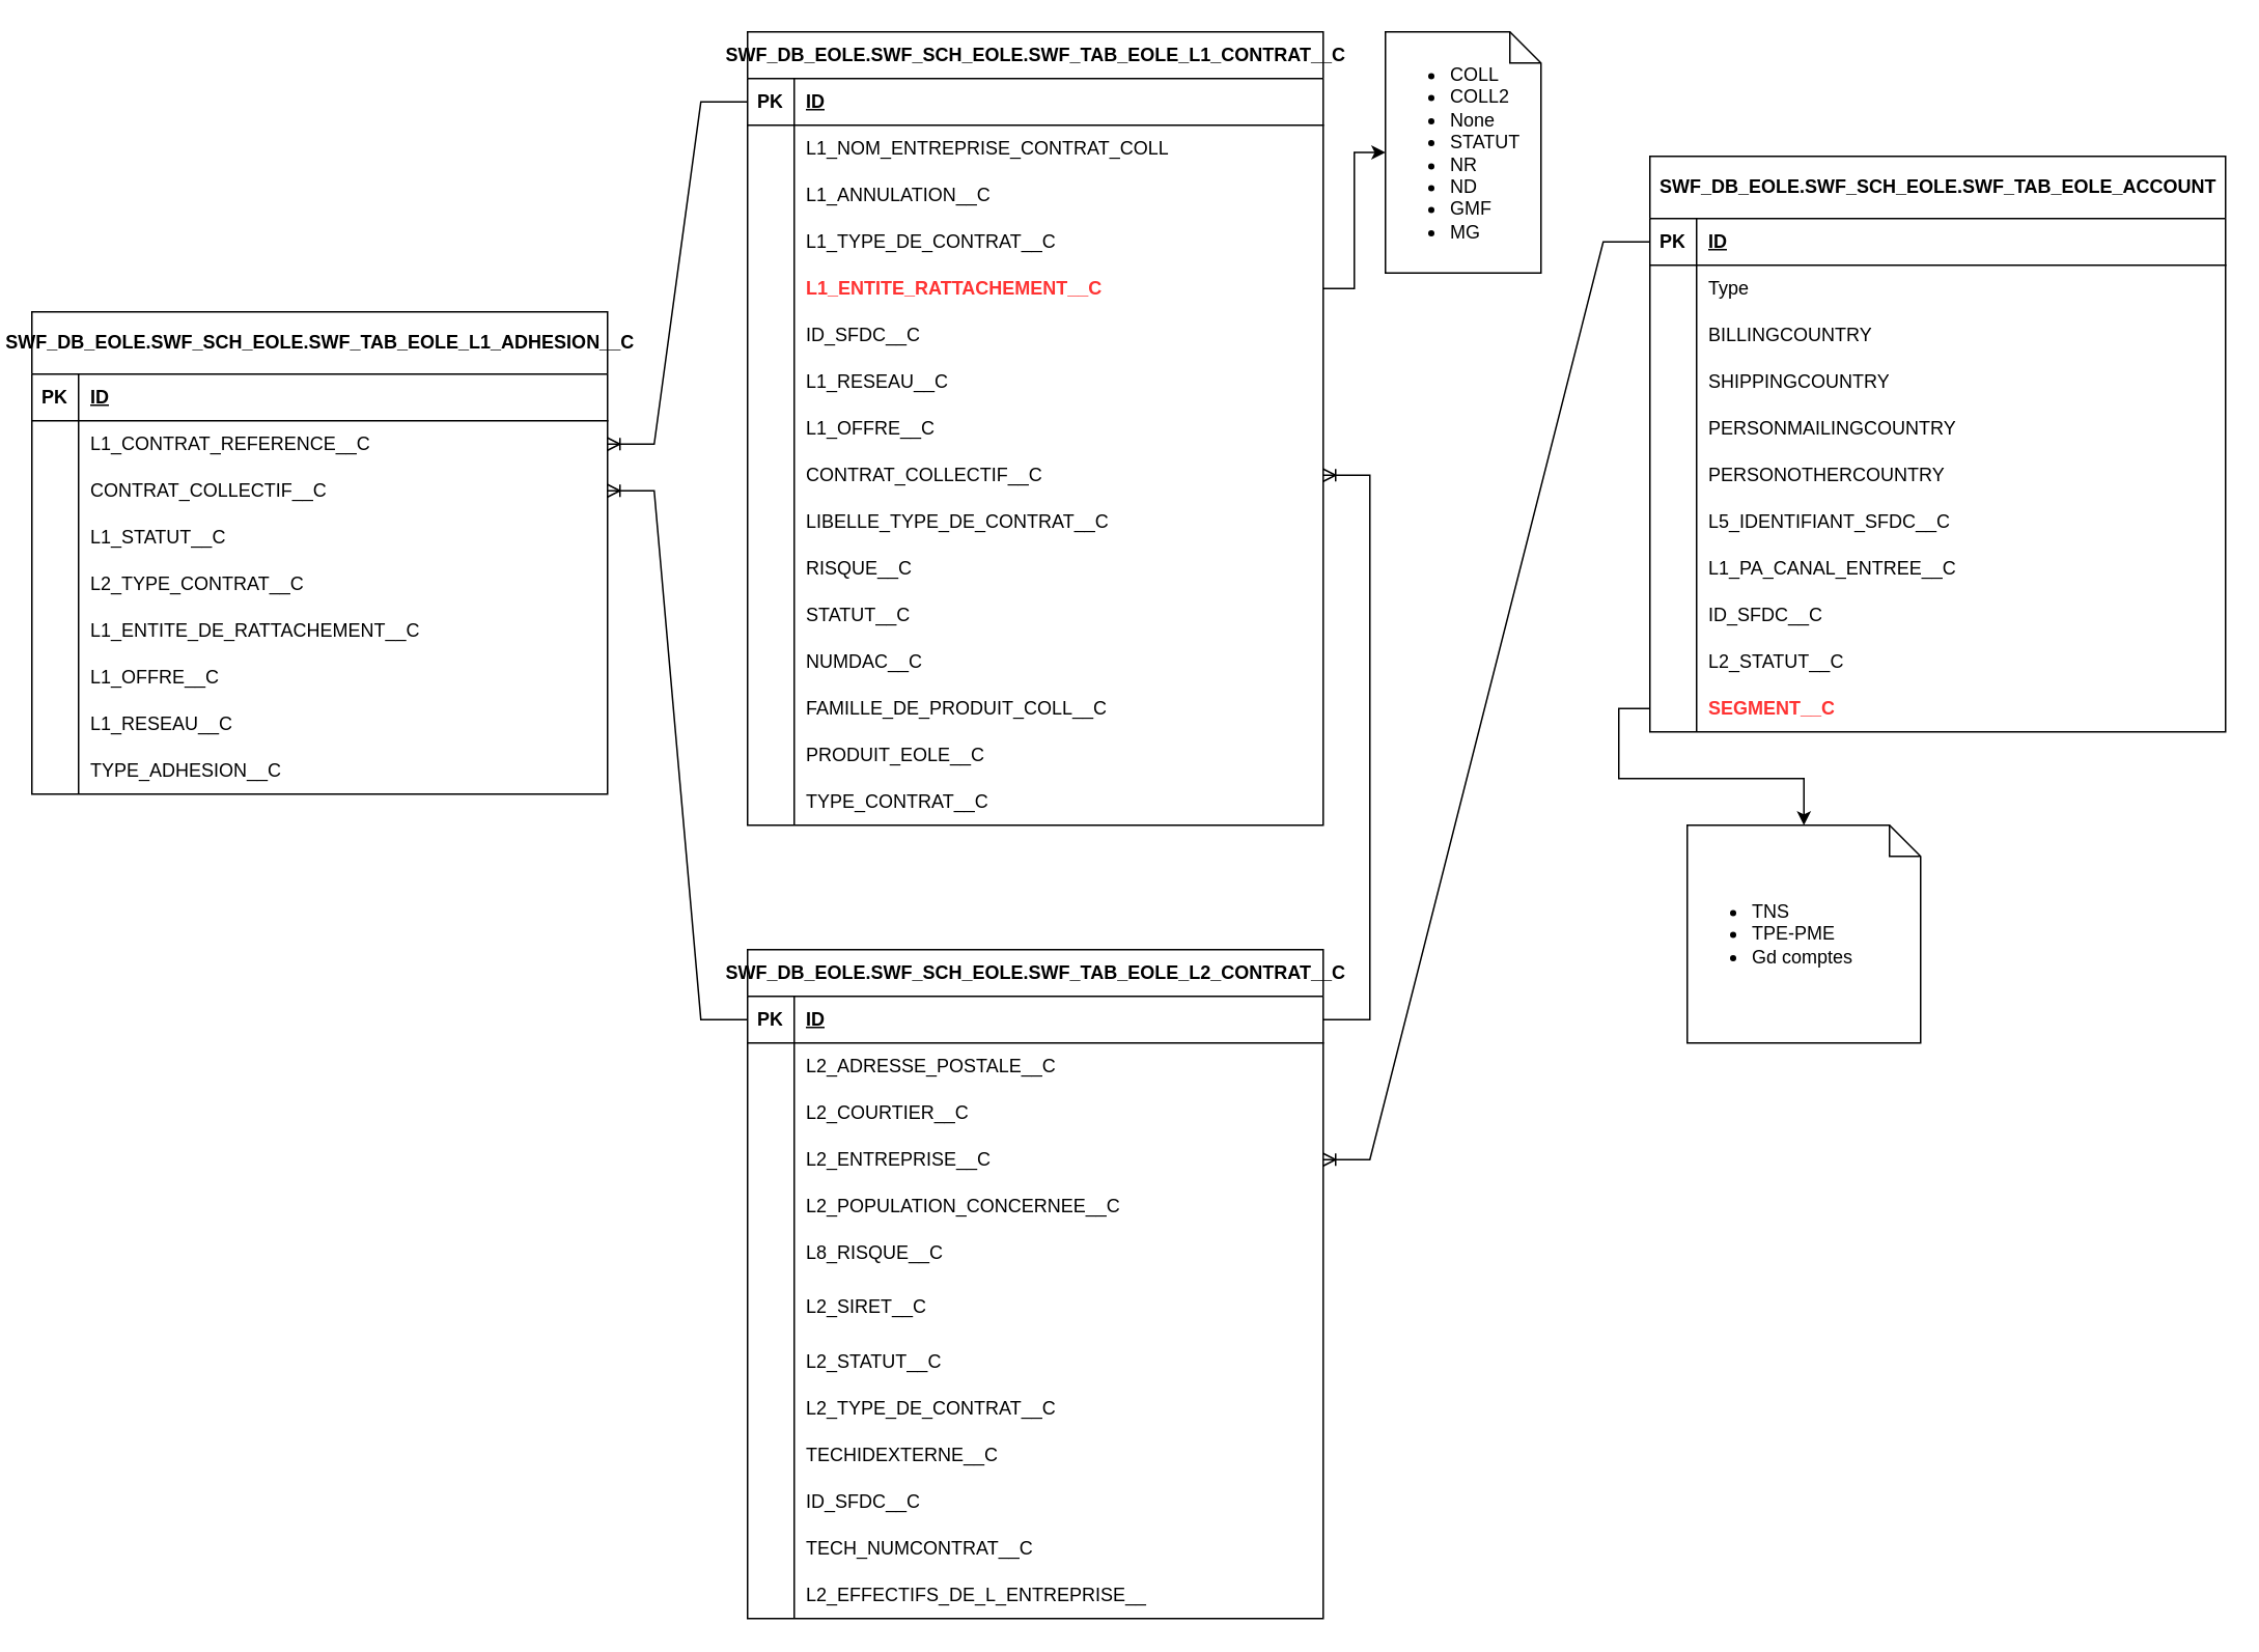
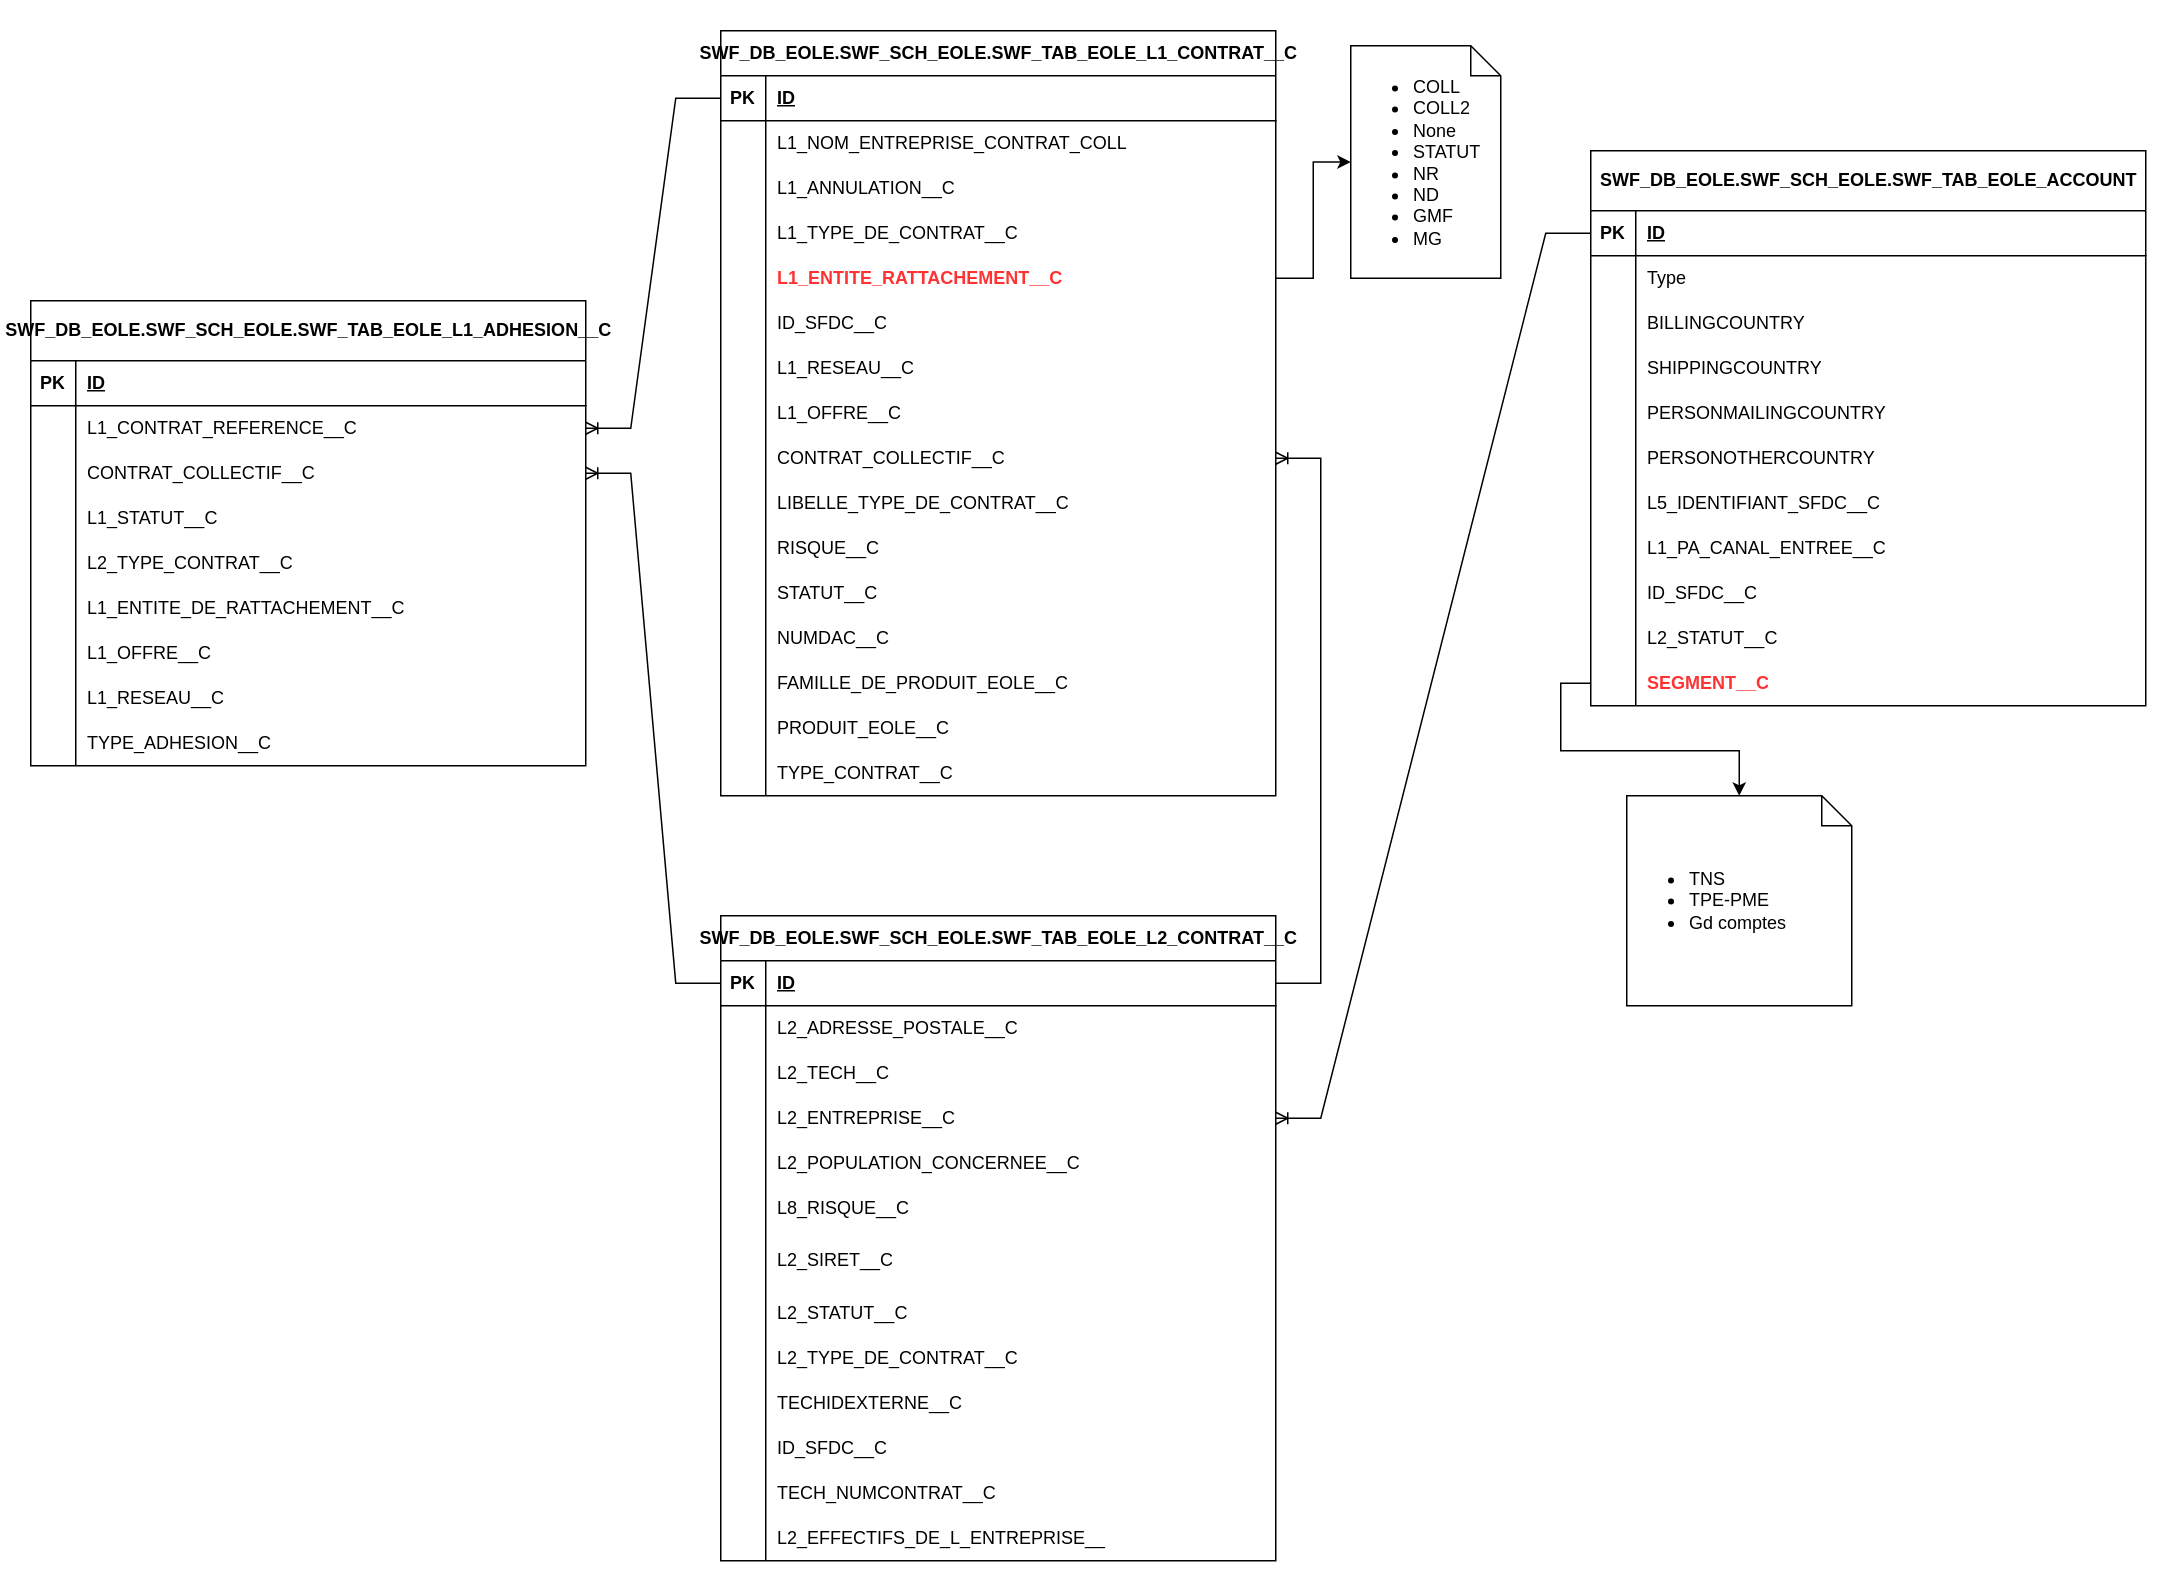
- <mxCell id="158" value="&lt;ul style=&quot;border-color: var(--border-color);&quot;&gt;&lt;li style=&quot;border-color: var(--border-color);&quot;&gt;COLL&lt;/li&gt;&lt;li style=&quot;border-color: var(--border-color);&quot;&gt;COLL2&lt;/li&gt;&lt;li style=&quot;border-color: var(--border-color);&quot;&gt;None&lt;/li&gt;&lt;li style=&quot;border-color: var(--border-color);&quot;&gt;STATUT&lt;/li&gt;&lt;li style=&quot;border-color: var(--border-color);&quot;&gt;NR&lt;/li&gt;&lt;li style=&quot;border-color: var(--border-color);&quot;&gt;ND&lt;/li&gt;&lt;li style=&quot;border-color: var(--border-color);&quot;&gt;GMF&lt;/li&gt;&lt;li style=&quot;border-color: var(--border-color);&quot;&gt;MG&lt;br&gt;&lt;/li&gt;&lt;/ul&gt;" style="shape=note;size=20;whiteSpace=wrap;html=1;align=left;" vertex="1" parent="1"><mxGeometry x="890" y="20" width="100" height="155" as="geometry" /></mxCell>
+ <mxCell id="158" value="&lt;ul style=&quot;border-color: var(--border-color);&quot;&gt;&lt;li style=&quot;border-color: var(--border-color);&quot;&gt;COLL&lt;/li&gt;&lt;li style=&quot;border-color: var(--border-color);&quot;&gt;COLL2&lt;/li&gt;&lt;li style=&quot;border-color: var(--border-color);&quot;&gt;None&lt;/li&gt;&lt;li style=&quot;border-color: var(--border-color);&quot;&gt;STATUT&lt;/li&gt;&lt;li style=&quot;border-color: var(--border-color);&quot;&gt;NR&lt;/li&gt;&lt;li style=&quot;border-color: var(--border-color);&quot;&gt;ND&lt;/li&gt;&lt;li style=&quot;border-color: var(--border-color);&quot;&gt;GMF&lt;/li&gt;&lt;li style=&quot;border-color: var(--border-color);&quot;&gt;MG&lt;br&gt;&lt;/li&gt;&lt;/ul&gt;" style="shape=note;size=20;whiteSpace=wrap;html=1;align=left;" vertex="1" parent="1"><mxGeometry x="900" y="30" width="100" height="155" as="geometry" /></mxCell>
- <mxCell id="78" value="FAMILLE_DE_PRODUIT_COLL__C" style="shape=partialRectangle;connectable=0;fillColor=none;top=0;left=0;bottom=0;right=0;align=left;spacingLeft=6;overflow=hidden;whiteSpace=wrap;html=1;" vertex="1" parent="76"><mxGeometry x="30" width="340" height="30" as="geometry"><mxRectangle width="340" height="30" as="alternateBounds" /></mxGeometry></mxCell>
+ <mxCell id="78" value="FAMILLE_DE_PRODUIT_EOLE__C" style="shape=partialRectangle;connectable=0;fillColor=none;top=0;left=0;bottom=0;right=0;align=left;spacingLeft=6;overflow=hidden;whiteSpace=wrap;html=1;" vertex="1" parent="76"><mxGeometry x="30" width="340" height="30" as="geometry"><mxRectangle width="340" height="30" as="alternateBounds" /></mxGeometry></mxCell>
- <mxCell id="94" value="L2_COURTIER__C" style="shape=partialRectangle;connectable=0;fillColor=none;top=0;left=0;bottom=0;right=0;align=left;spacingLeft=6;overflow=hidden;whiteSpace=wrap;html=1;" vertex="1" parent="92"><mxGeometry x="30" width="340" height="30" as="geometry"><mxRectangle width="340" height="30" as="alternateBounds" /></mxGeometry></mxCell>
+ <mxCell id="94" value="L2_TECH__C" style="shape=partialRectangle;connectable=0;fillColor=none;top=0;left=0;bottom=0;right=0;align=left;spacingLeft=6;overflow=hidden;whiteSpace=wrap;html=1;" vertex="1" parent="92"><mxGeometry x="30" width="340" height="30" as="geometry"><mxRectangle width="340" height="30" as="alternateBounds" /></mxGeometry></mxCell>
